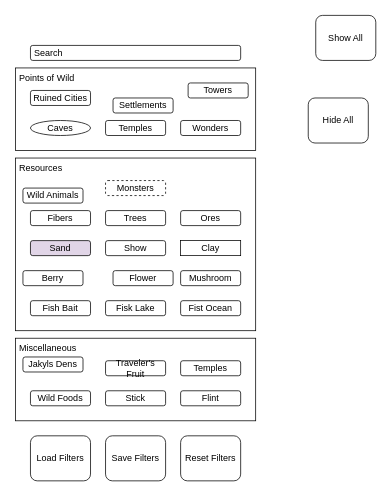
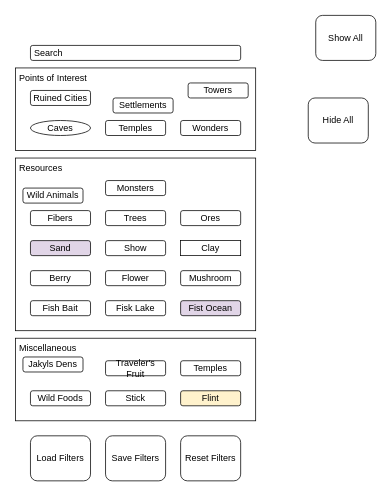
- <mxCell id="3" value="&lt;div align=&quot;left&quot;&gt;&amp;nbsp;Points of Wild&lt;/div&gt;" style="rounded=0;whiteSpace=wrap;html=1;align=left;verticalAlign=top;" vertex="1" parent="1"><mxGeometry x="20" y="90" width="320" height="110" as="geometry" /></mxCell>
+ <mxCell id="3" value="&lt;div align=&quot;left&quot;&gt;&amp;nbsp;Points of Interest&lt;/div&gt;" style="rounded=0;whiteSpace=wrap;html=1;align=left;verticalAlign=top;" vertex="1" parent="1"><mxGeometry x="20" y="90" width="320" height="110" as="geometry" /></mxCell>
- <mxCell id="11" value="Monsters" style="rounded=1;whiteSpace=wrap;html=1;dashed=1;" vertex="1" parent="1"><mxGeometry x="140" y="240" width="80" height="20" as="geometry" /></mxCell>
+ <mxCell id="11" value="Monsters" style="rounded=1;whiteSpace=wrap;html=1;" vertex="1" parent="1"><mxGeometry x="140" y="240" width="80" height="20" as="geometry" /></mxCell>
- <mxCell id="27" value="Berry" style="rounded=1;whiteSpace=wrap;html=1;" vertex="1" parent="1"><mxGeometry x="30" y="360" width="80" height="20" as="geometry" /></mxCell>
+ <mxCell id="27" value="Berry" style="rounded=1;whiteSpace=wrap;html=1;" vertex="1" parent="1"><mxGeometry x="40" y="360" width="80" height="20" as="geometry" /></mxCell>
- <mxCell id="26" value="Flower" style="rounded=1;whiteSpace=wrap;html=1;" vertex="1" parent="1"><mxGeometry x="150" y="360" width="80" height="20" as="geometry" /></mxCell>
+ <mxCell id="26" value="Flower" style="rounded=1;whiteSpace=wrap;html=1;" vertex="1" parent="1"><mxGeometry x="140" y="360" width="80" height="20" as="geometry" /></mxCell>
- <mxCell id="31" value="Fist Ocean" style="rounded=1;whiteSpace=wrap;html=1;" vertex="1" parent="1"><mxGeometry x="240" y="400" width="80" height="20" as="geometry" /></mxCell>
+ <mxCell id="31" value="Fist Ocean" style="rounded=1;whiteSpace=wrap;html=1;fillColor=#e1d5e7;" vertex="1" parent="1"><mxGeometry x="240" y="400" width="80" height="20" as="geometry" /></mxCell>
- <mxCell id="19" value="Flint" style="rounded=1;whiteSpace=wrap;html=1;" vertex="1" parent="1"><mxGeometry x="240" y="520" width="80" height="20" as="geometry" /></mxCell>
+ <mxCell id="19" value="Flint" style="rounded=1;whiteSpace=wrap;html=1;fillColor=#fff2cc;" vertex="1" parent="1"><mxGeometry x="240" y="520" width="80" height="20" as="geometry" /></mxCell>
